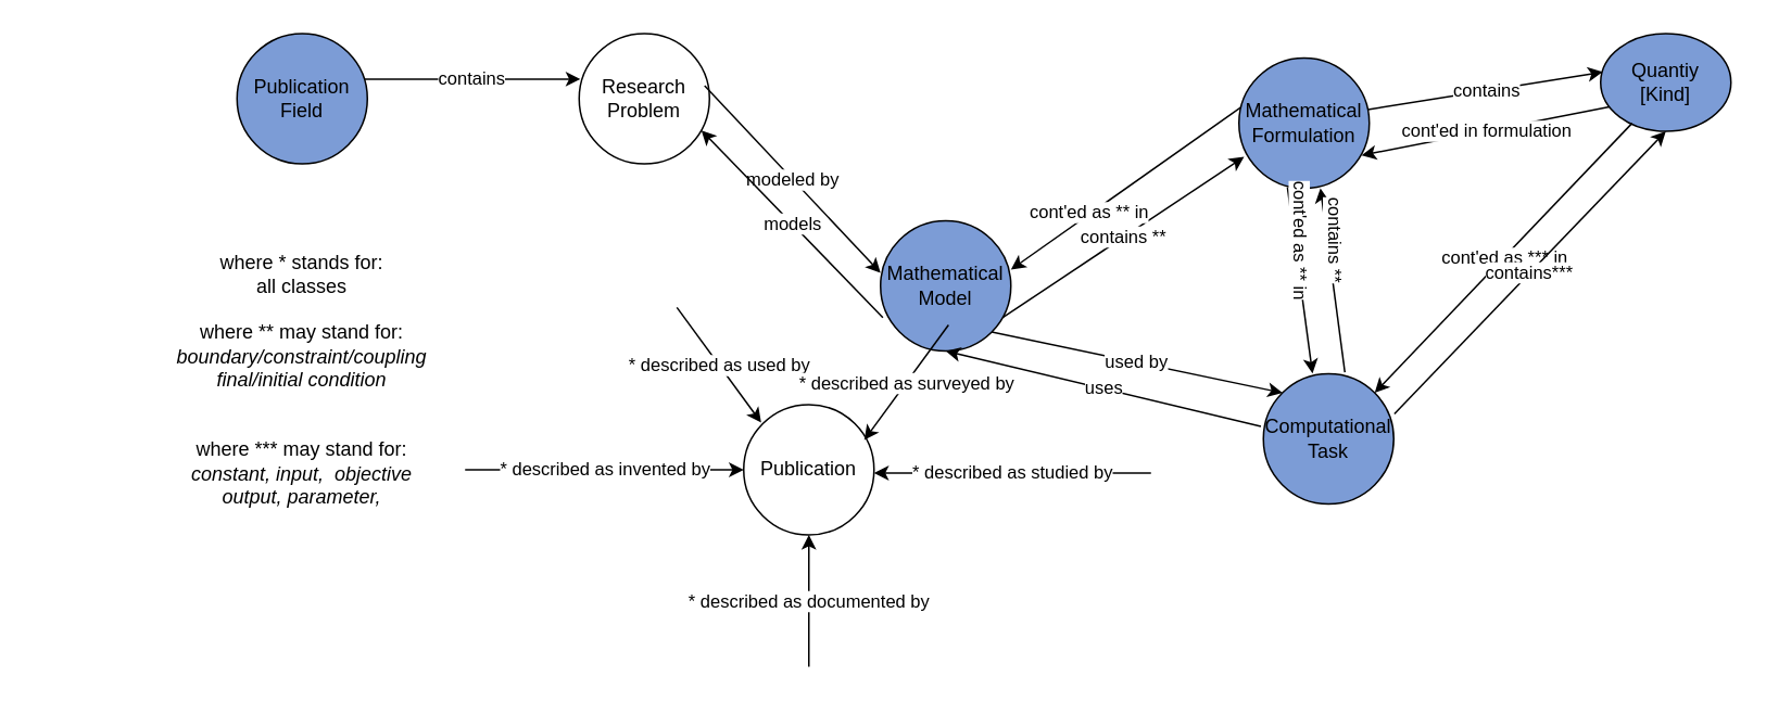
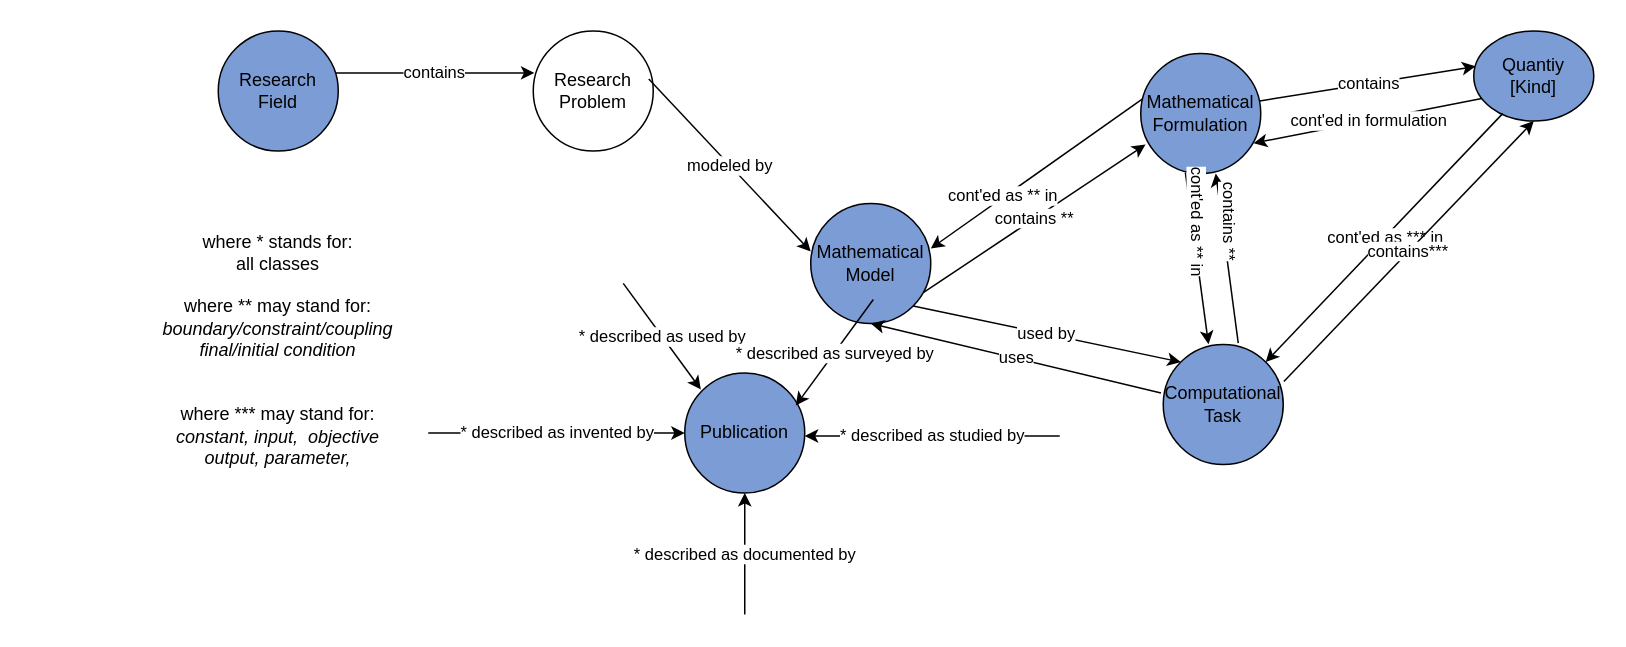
- <mxCell id="2" value="Publication&lt;br&gt;&lt;div&gt;Field&lt;/div&gt;" style="ellipse;whiteSpace=wrap;html=1;aspect=fixed;fillColor=#7c9cd6;" parent="1" vertex="1"><mxGeometry x="145" y="20" width="80" height="80" as="geometry" /></mxCell>
+ <mxCell id="2" value="Research&lt;br&gt;&lt;div&gt;Field&lt;/div&gt;" style="ellipse;whiteSpace=wrap;html=1;aspect=fixed;fillColor=#7c9cd6;" parent="1" vertex="1"><mxGeometry x="145" y="20" width="80" height="80" as="geometry" /></mxCell>
- <mxCell id="10" value="models" style="endArrow=classic;html=1;rounded=0;entryX=0.938;entryY=0.743;entryDx=0;entryDy=0;entryPerimeter=0;exitX=0.018;exitY=0.743;exitDx=0;exitDy=0;exitPerimeter=0;" parent="1" source="4" target="3" edge="1"><mxGeometry width="50" height="50" relative="1" as="geometry"><mxPoint x="525" y="80" as="sourcePoint" /><mxPoint x="434" y="80" as="targetPoint" /></mxGeometry></mxCell>
- <mxCell id="21" value="Publication" style="ellipse;whiteSpace=wrap;html=1;aspect=fixed;fillColor=#ffffff;" parent="1" vertex="1"><mxGeometry x="456" y="248" width="80" height="80" as="geometry" /></mxCell>
+ <mxCell id="21" value="Publication" style="ellipse;whiteSpace=wrap;html=1;aspect=fixed;fillColor=#7c9cd6;" parent="1" vertex="1"><mxGeometry x="456" y="248" width="80" height="80" as="geometry" /></mxCell>
